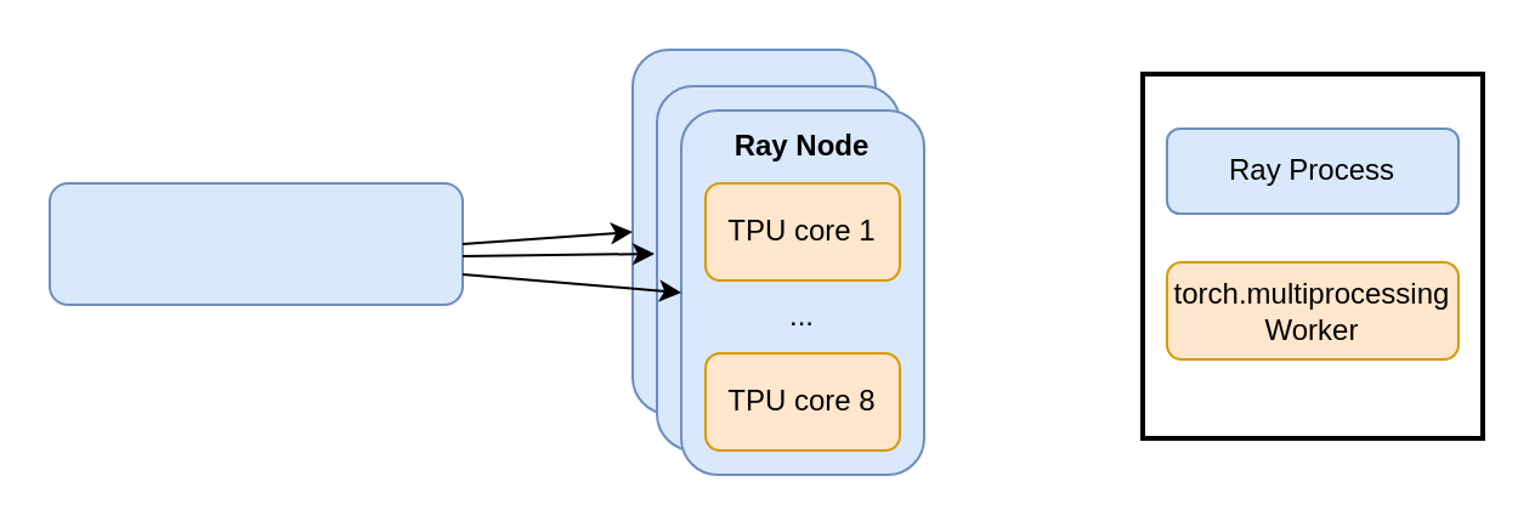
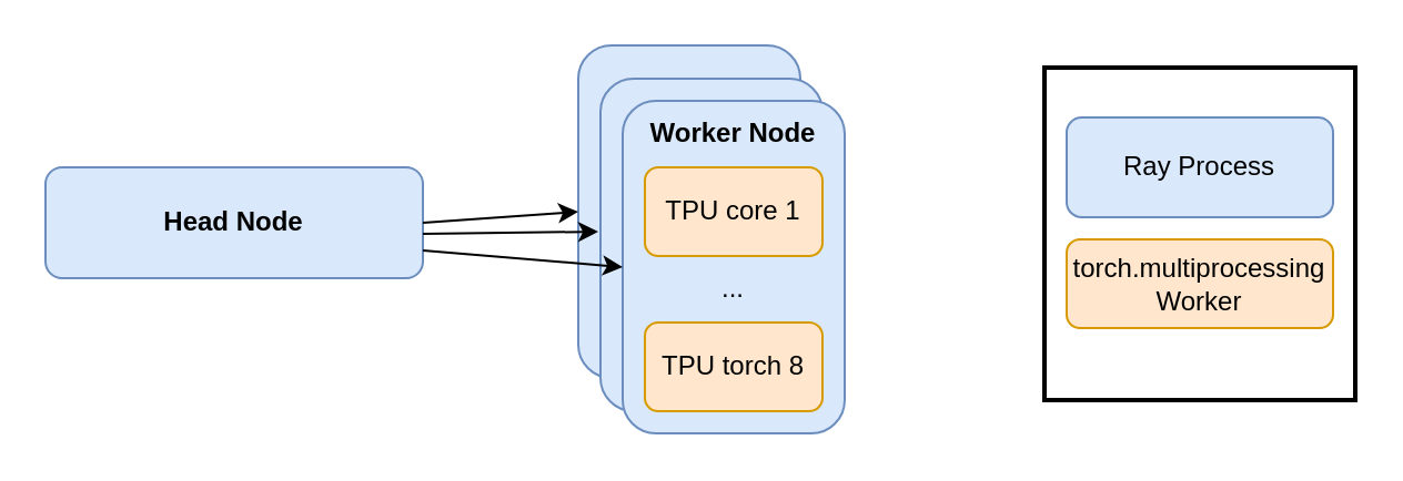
- <mxCell id="8" value="Ray Node" style="text;html=1;strokeColor=none;fillColor=none;align=center;verticalAlign=middle;whiteSpace=wrap;rounded=0;fontColor=#000000;fontStyle=1" vertex="1" parent="1"><mxGeometry x="280" y="45" width="100" height="30" as="geometry" /></mxCell>
+ <mxCell id="8" value="Worker Node" style="text;html=1;strokeColor=none;fillColor=none;align=center;verticalAlign=middle;whiteSpace=wrap;rounded=0;fontColor=#000000;fontStyle=1" vertex="1" parent="1"><mxGeometry x="280" y="45" width="100" height="30" as="geometry" /></mxCell>
- <mxCell id="14" value="Ray Process" style="rounded=1;whiteSpace=wrap;html=1;fillColor=#dae8fc;strokeColor=#6c8ebf;fontColor=#000000;" vertex="1" parent="1"><mxGeometry x="480" y="52.5" width="120" height="35" as="geometry" /></mxCell>
+ <mxCell id="14" value="Ray Process" style="rounded=1;whiteSpace=wrap;html=1;fillColor=#dae8fc;strokeColor=#6c8ebf;fontColor=#000000;" vertex="1" parent="1"><mxGeometry x="480" y="52.5" width="120" height="45" as="geometry" /></mxCell>
+ <mxCell id="10" value="Head Node" style="text;html=1;strokeColor=none;fillColor=none;align=center;verticalAlign=middle;whiteSpace=wrap;rounded=0;fontColor=#000000;fontStyle=1" vertex="1" parent="1"><mxGeometry x="55" y="85" width="100" height="30" as="geometry" /></mxCell>
- <mxCell id="6" value="TPU core 8" style="rounded=1;whiteSpace=wrap;html=1;fillColor=#ffe6cc;strokeColor=#d79b00;fontColor=#000000;" vertex="1" parent="1"><mxGeometry x="290" y="145" width="80" height="40" as="geometry" /></mxCell>
+ <mxCell id="6" value="TPU torch 8" style="rounded=1;whiteSpace=wrap;html=1;fillColor=#ffe6cc;strokeColor=#d79b00;fontColor=#000000;" vertex="1" parent="1"><mxGeometry x="290" y="145" width="80" height="40" as="geometry" /></mxCell>
